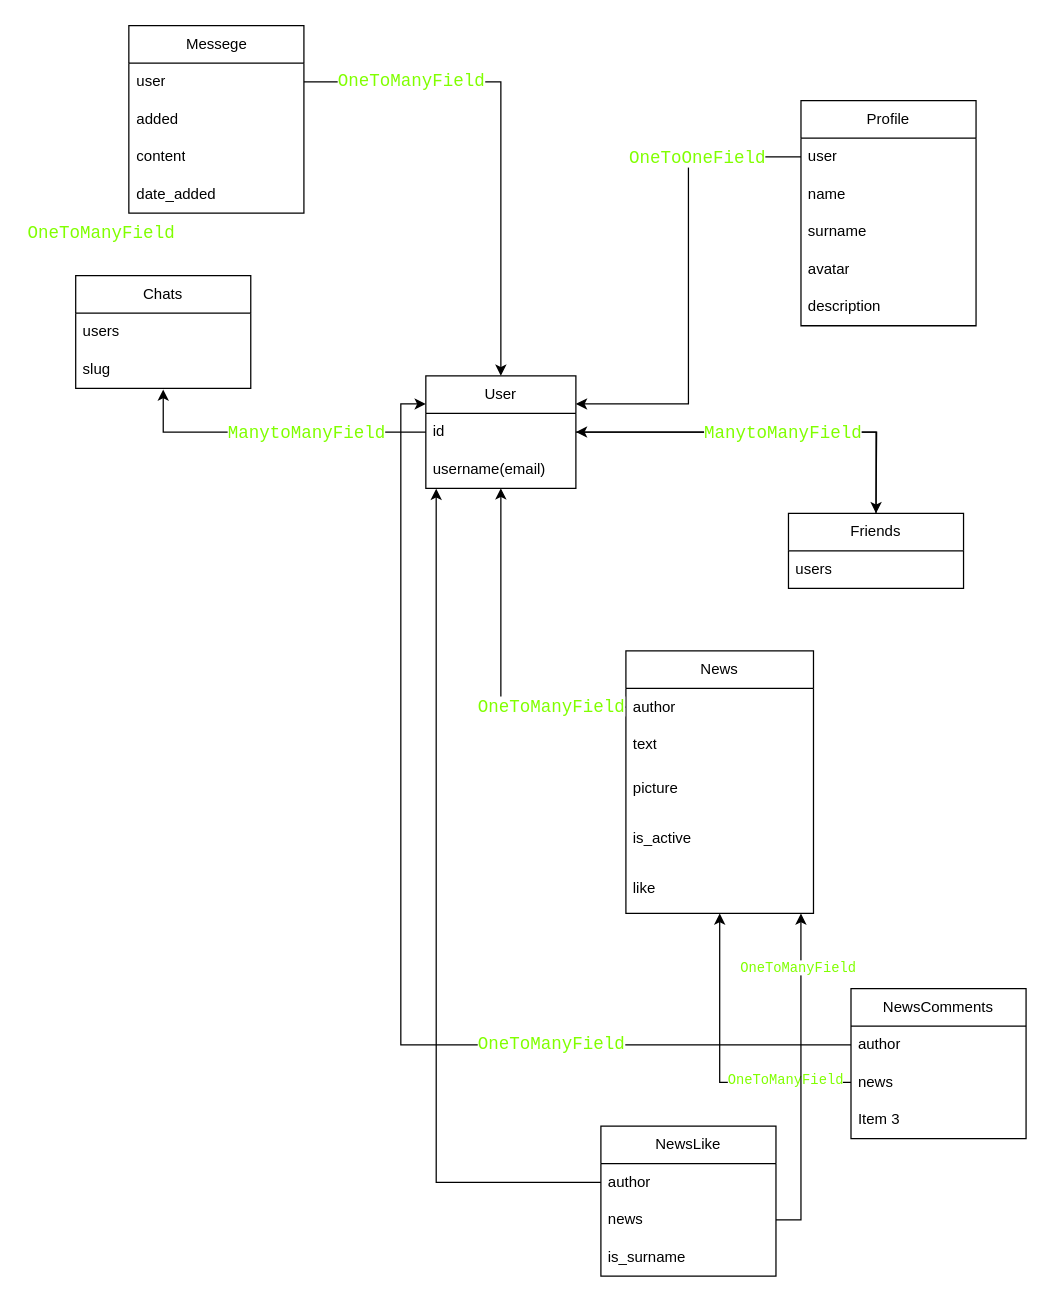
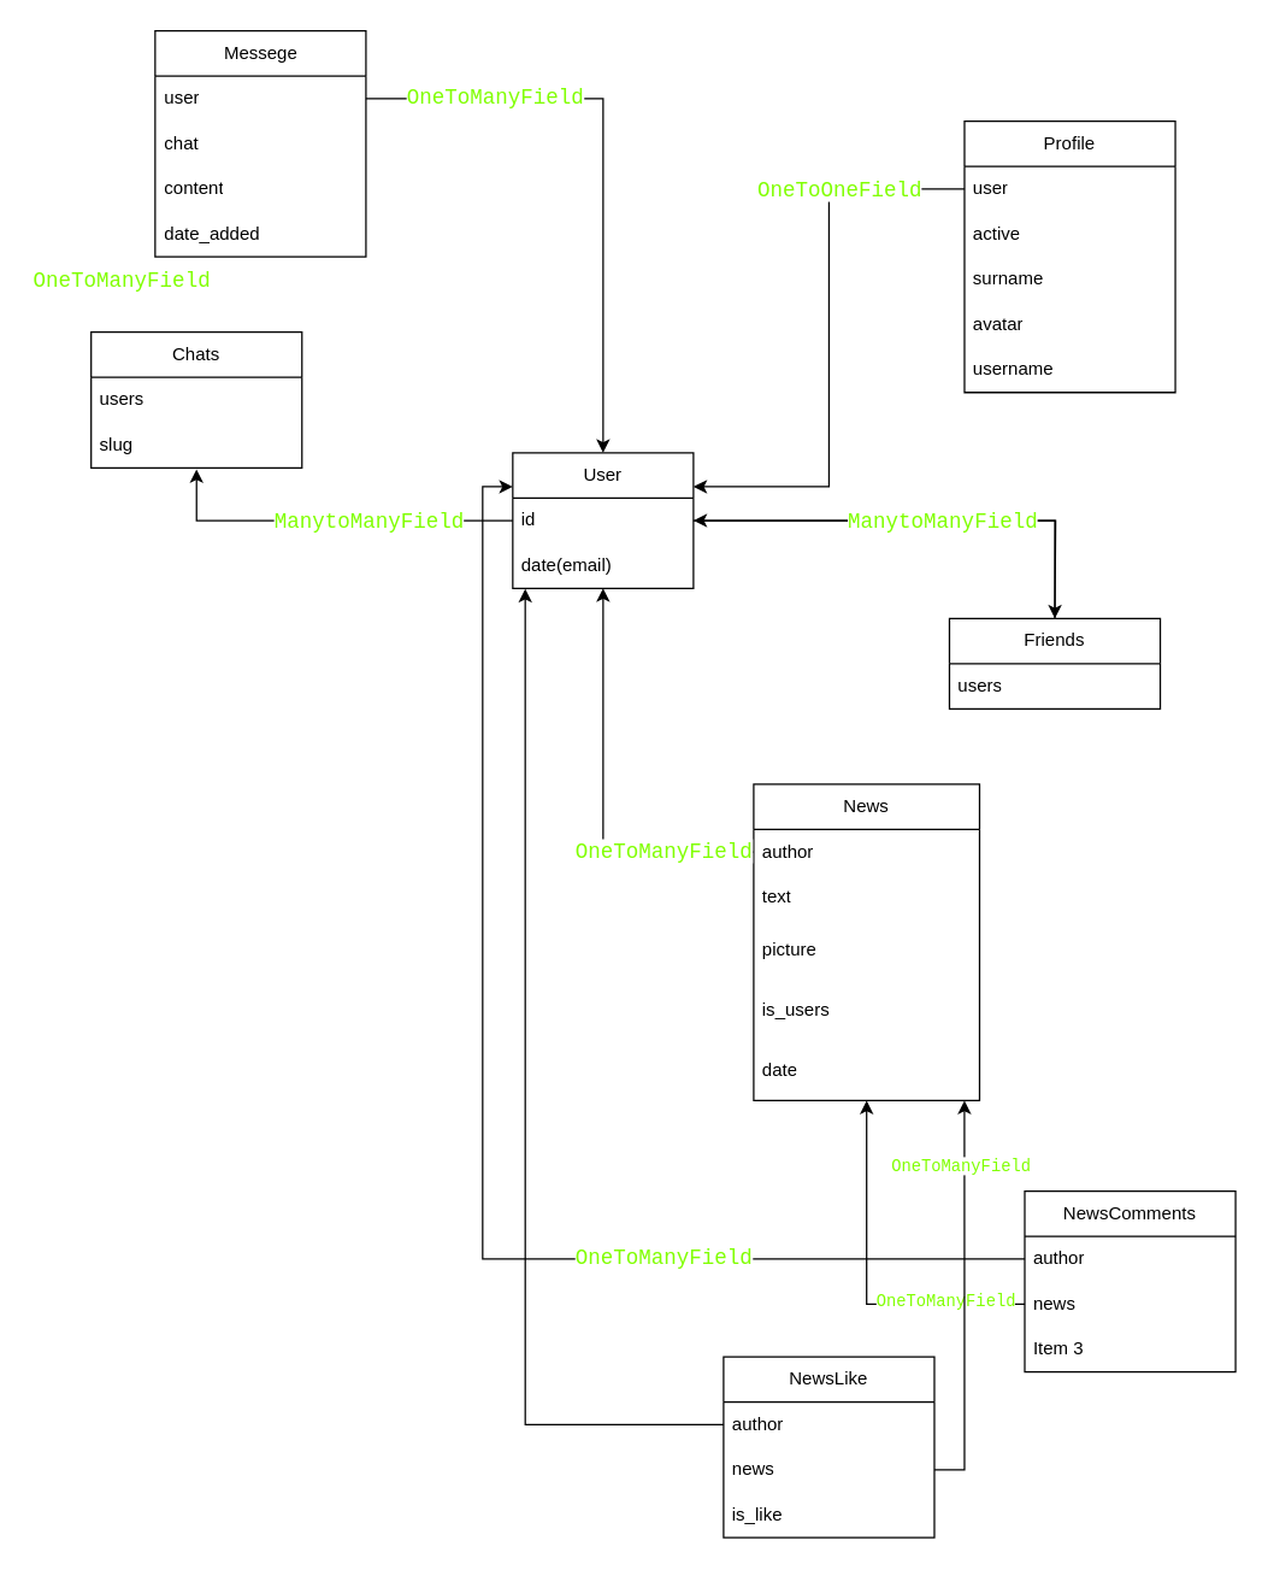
- <mxCell id="27" value="added" style="text;strokeColor=none;fillColor=none;align=left;verticalAlign=middle;spacingLeft=4;spacingRight=4;overflow=hidden;points=[[0,0.5],[1,0.5]];portConstraint=eastwest;rotatable=0;whiteSpace=wrap;html=1;" vertex="1" parent="25"><mxGeometry y="60" width="140" height="30" as="geometry" /></mxCell>
+ <mxCell id="27" value="chat" style="text;strokeColor=none;fillColor=none;align=left;verticalAlign=middle;spacingLeft=4;spacingRight=4;overflow=hidden;points=[[0,0.5],[1,0.5]];portConstraint=eastwest;rotatable=0;whiteSpace=wrap;html=1;" vertex="1" parent="25"><mxGeometry y="60" width="140" height="30" as="geometry" /></mxCell>
- <mxCell id="4" value="name" style="text;strokeColor=none;fillColor=none;align=left;verticalAlign=middle;spacingLeft=4;spacingRight=4;overflow=hidden;points=[[0,0.5],[1,0.5]];portConstraint=eastwest;rotatable=0;whiteSpace=wrap;html=1;" vertex="1" parent="2"><mxGeometry y="60" width="140" height="30" as="geometry" /></mxCell>
+ <mxCell id="4" value="active" style="text;strokeColor=none;fillColor=none;align=left;verticalAlign=middle;spacingLeft=4;spacingRight=4;overflow=hidden;points=[[0,0.5],[1,0.5]];portConstraint=eastwest;rotatable=0;whiteSpace=wrap;html=1;" vertex="1" parent="2"><mxGeometry y="60" width="140" height="30" as="geometry" /></mxCell>
- <mxCell id="7" value="description" style="text;strokeColor=none;fillColor=none;align=left;verticalAlign=middle;spacingLeft=4;spacingRight=4;overflow=hidden;points=[[0,0.5],[1,0.5]];portConstraint=eastwest;rotatable=0;whiteSpace=wrap;html=1;" vertex="1" parent="2"><mxGeometry y="150" width="140" height="30" as="geometry" /></mxCell>
+ <mxCell id="7" value="username" style="text;strokeColor=none;fillColor=none;align=left;verticalAlign=middle;spacingLeft=4;spacingRight=4;overflow=hidden;points=[[0,0.5],[1,0.5]];portConstraint=eastwest;rotatable=0;whiteSpace=wrap;html=1;" vertex="1" parent="2"><mxGeometry y="150" width="140" height="30" as="geometry" /></mxCell>
- <mxCell id="11" value="username(email)" style="text;strokeColor=none;fillColor=none;align=left;verticalAlign=middle;spacingLeft=4;spacingRight=4;overflow=hidden;points=[[0,0.5],[1,0.5]];portConstraint=eastwest;rotatable=0;whiteSpace=wrap;html=1;" vertex="1" parent="9"><mxGeometry y="60" width="120" height="30" as="geometry" /></mxCell>
+ <mxCell id="11" value="date(email)" style="text;strokeColor=none;fillColor=none;align=left;verticalAlign=middle;spacingLeft=4;spacingRight=4;overflow=hidden;points=[[0,0.5],[1,0.5]];portConstraint=eastwest;rotatable=0;whiteSpace=wrap;html=1;" vertex="1" parent="9"><mxGeometry y="60" width="120" height="30" as="geometry" /></mxCell>
- <mxCell id="16" value="is_active" style="text;strokeColor=none;fillColor=none;align=left;verticalAlign=middle;spacingLeft=4;spacingRight=4;overflow=hidden;points=[[0,0.5],[1,0.5]];portConstraint=eastwest;rotatable=0;whiteSpace=wrap;html=1;" vertex="1" parent="12"><mxGeometry y="130" width="150" height="40" as="geometry" /></mxCell>
+ <mxCell id="16" value="is_users" style="text;strokeColor=none;fillColor=none;align=left;verticalAlign=middle;spacingLeft=4;spacingRight=4;overflow=hidden;points=[[0,0.5],[1,0.5]];portConstraint=eastwest;rotatable=0;whiteSpace=wrap;html=1;" vertex="1" parent="12"><mxGeometry y="130" width="150" height="40" as="geometry" /></mxCell>
- <mxCell id="17" value="like" style="text;strokeColor=none;fillColor=none;align=left;verticalAlign=middle;spacingLeft=4;spacingRight=4;overflow=hidden;points=[[0,0.5],[1,0.5]];portConstraint=eastwest;rotatable=0;whiteSpace=wrap;html=1;" vertex="1" parent="12"><mxGeometry y="170" width="150" height="40" as="geometry" /></mxCell>
+ <mxCell id="17" value="date" style="text;strokeColor=none;fillColor=none;align=left;verticalAlign=middle;spacingLeft=4;spacingRight=4;overflow=hidden;points=[[0,0.5],[1,0.5]];portConstraint=eastwest;rotatable=0;whiteSpace=wrap;html=1;" vertex="1" parent="12"><mxGeometry y="170" width="150" height="40" as="geometry" /></mxCell>
- <mxCell id="50" value="is_surname" style="text;strokeColor=none;fillColor=none;align=left;verticalAlign=middle;spacingLeft=4;spacingRight=4;overflow=hidden;points=[[0,0.5],[1,0.5]];portConstraint=eastwest;rotatable=0;whiteSpace=wrap;html=1;" vertex="1" parent="47"><mxGeometry y="90" width="140" height="30" as="geometry" /></mxCell>
+ <mxCell id="50" value="is_like" style="text;strokeColor=none;fillColor=none;align=left;verticalAlign=middle;spacingLeft=4;spacingRight=4;overflow=hidden;points=[[0,0.5],[1,0.5]];portConstraint=eastwest;rotatable=0;whiteSpace=wrap;html=1;" vertex="1" parent="47"><mxGeometry y="90" width="140" height="30" as="geometry" /></mxCell>
